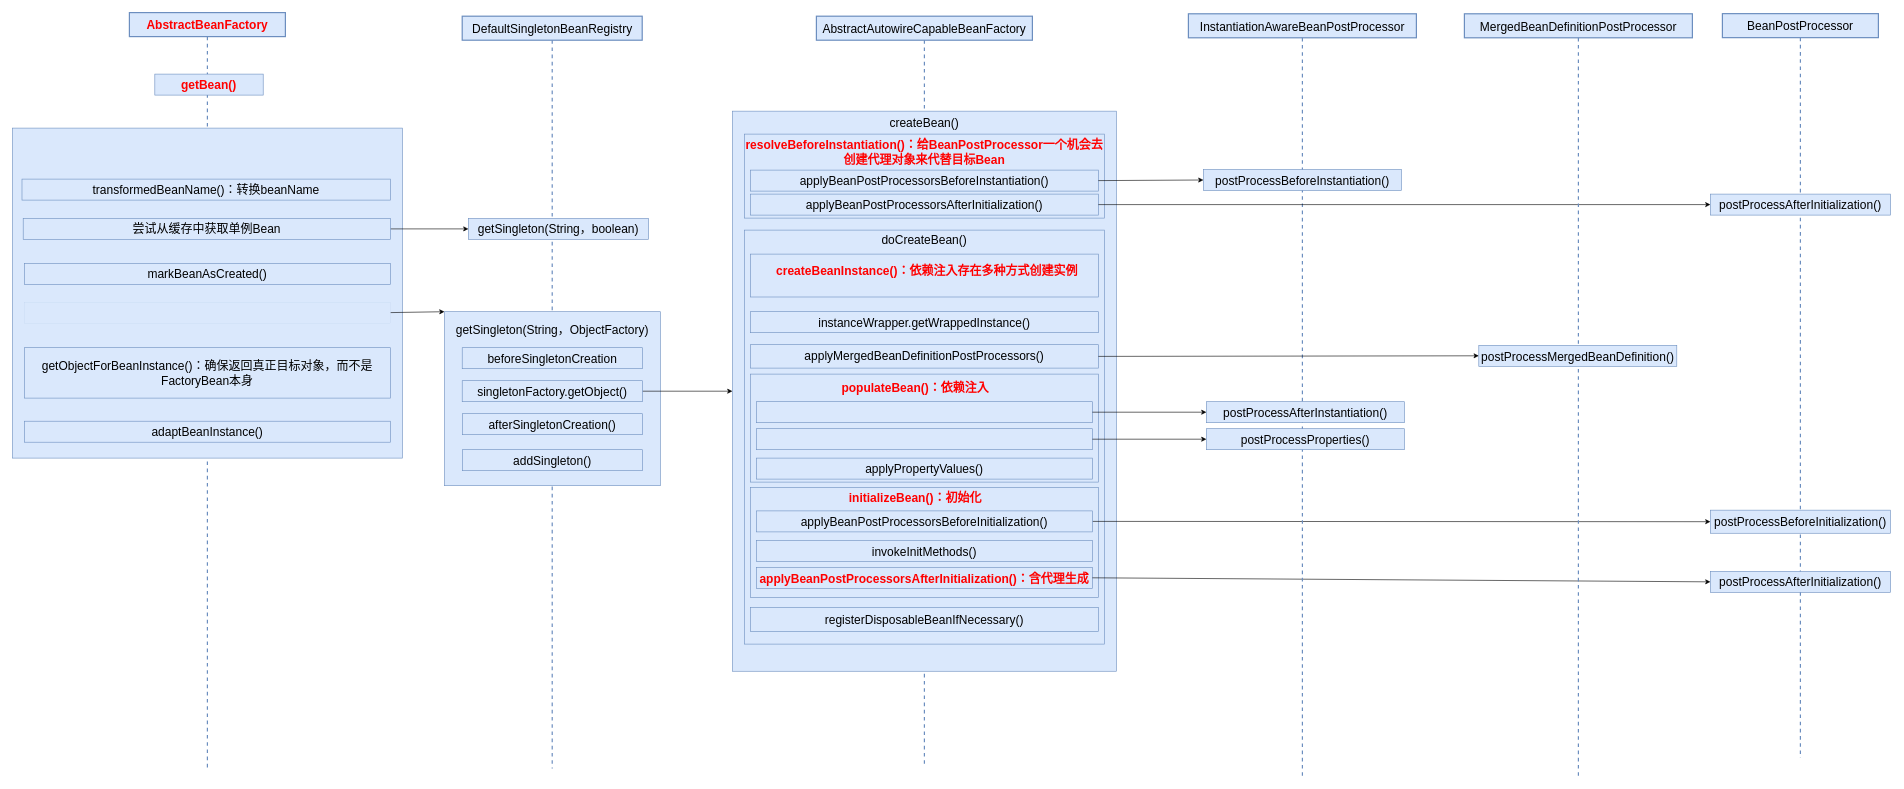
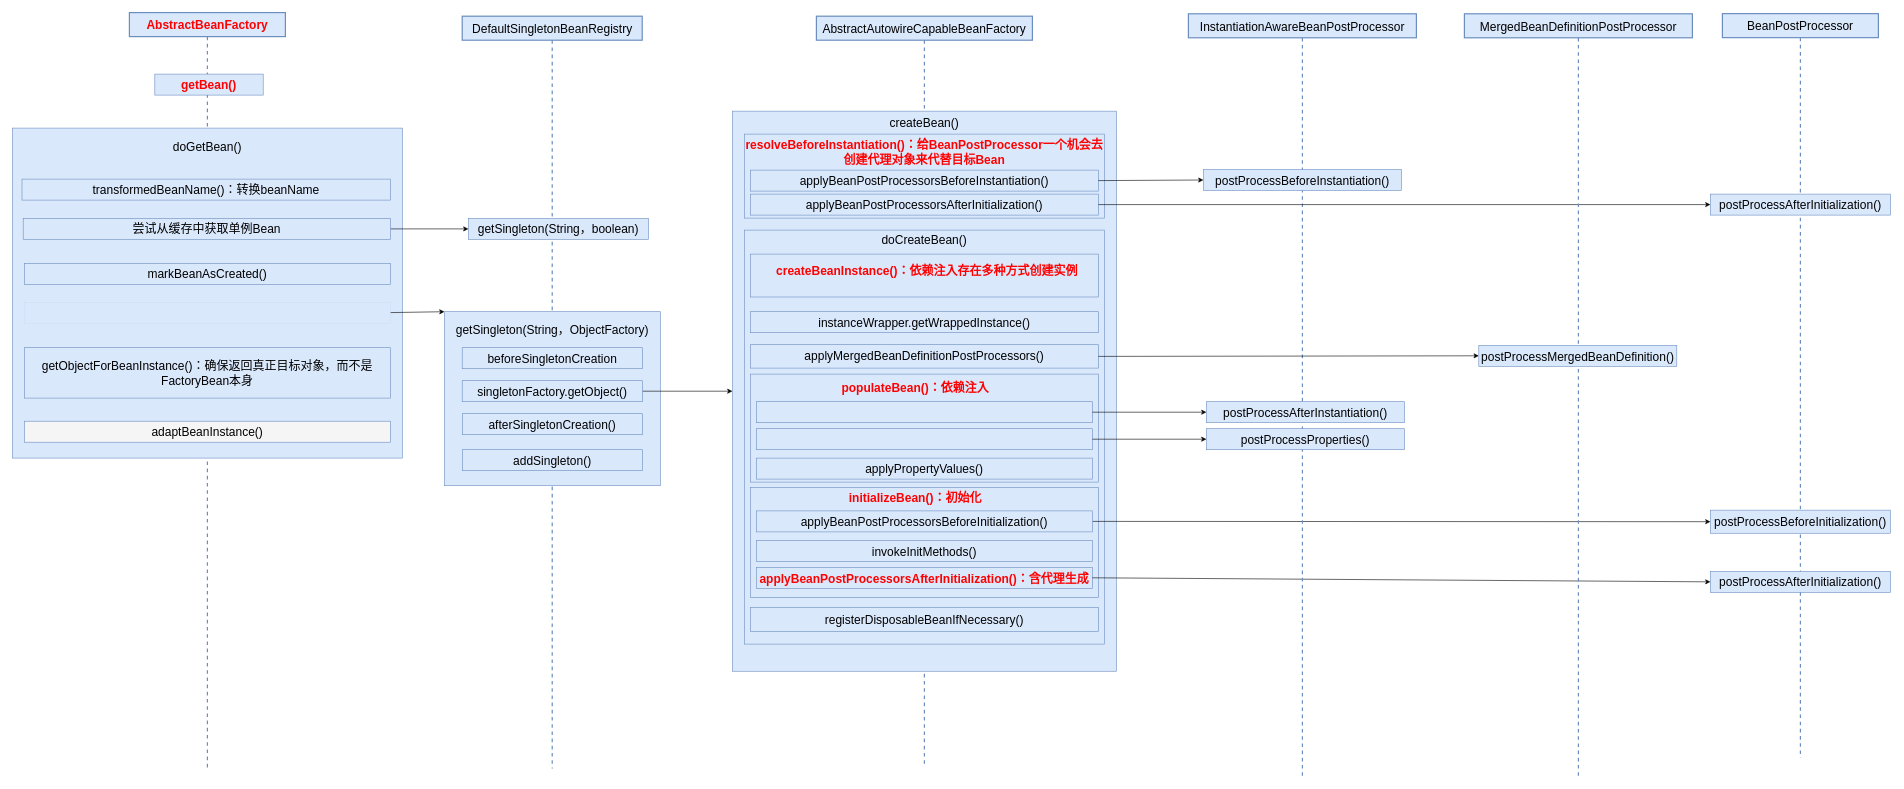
+ <mxCell id="9" value="&lt;span style=&quot;font-size: 20px;&quot;&gt;doGetBean()&lt;/span&gt;" style="text;html=1;align=center;verticalAlign=middle;whiteSpace=wrap;rounded=0;" parent="1" vertex="1"><mxGeometry x="285" y="218.5" width="120" height="50" as="geometry" /></mxCell>
- <mxCell id="34" value="adaptBeanInstance()" style="html=1;whiteSpace=wrap;fontSize=20;fillColor=#dae8fc;strokeColor=#6c8ebf;" parent="1" vertex="1"><mxGeometry x="40" y="701.5" width="610" height="35" as="geometry" /></mxCell>
+ <mxCell id="34" value="adaptBeanInstance()" style="html=1;whiteSpace=wrap;fontSize=20;fillColor=#f5f5f5;strokeColor=#6c8ebf;" parent="1" vertex="1"><mxGeometry x="40" y="701.5" width="610" height="35" as="geometry" /></mxCell>
